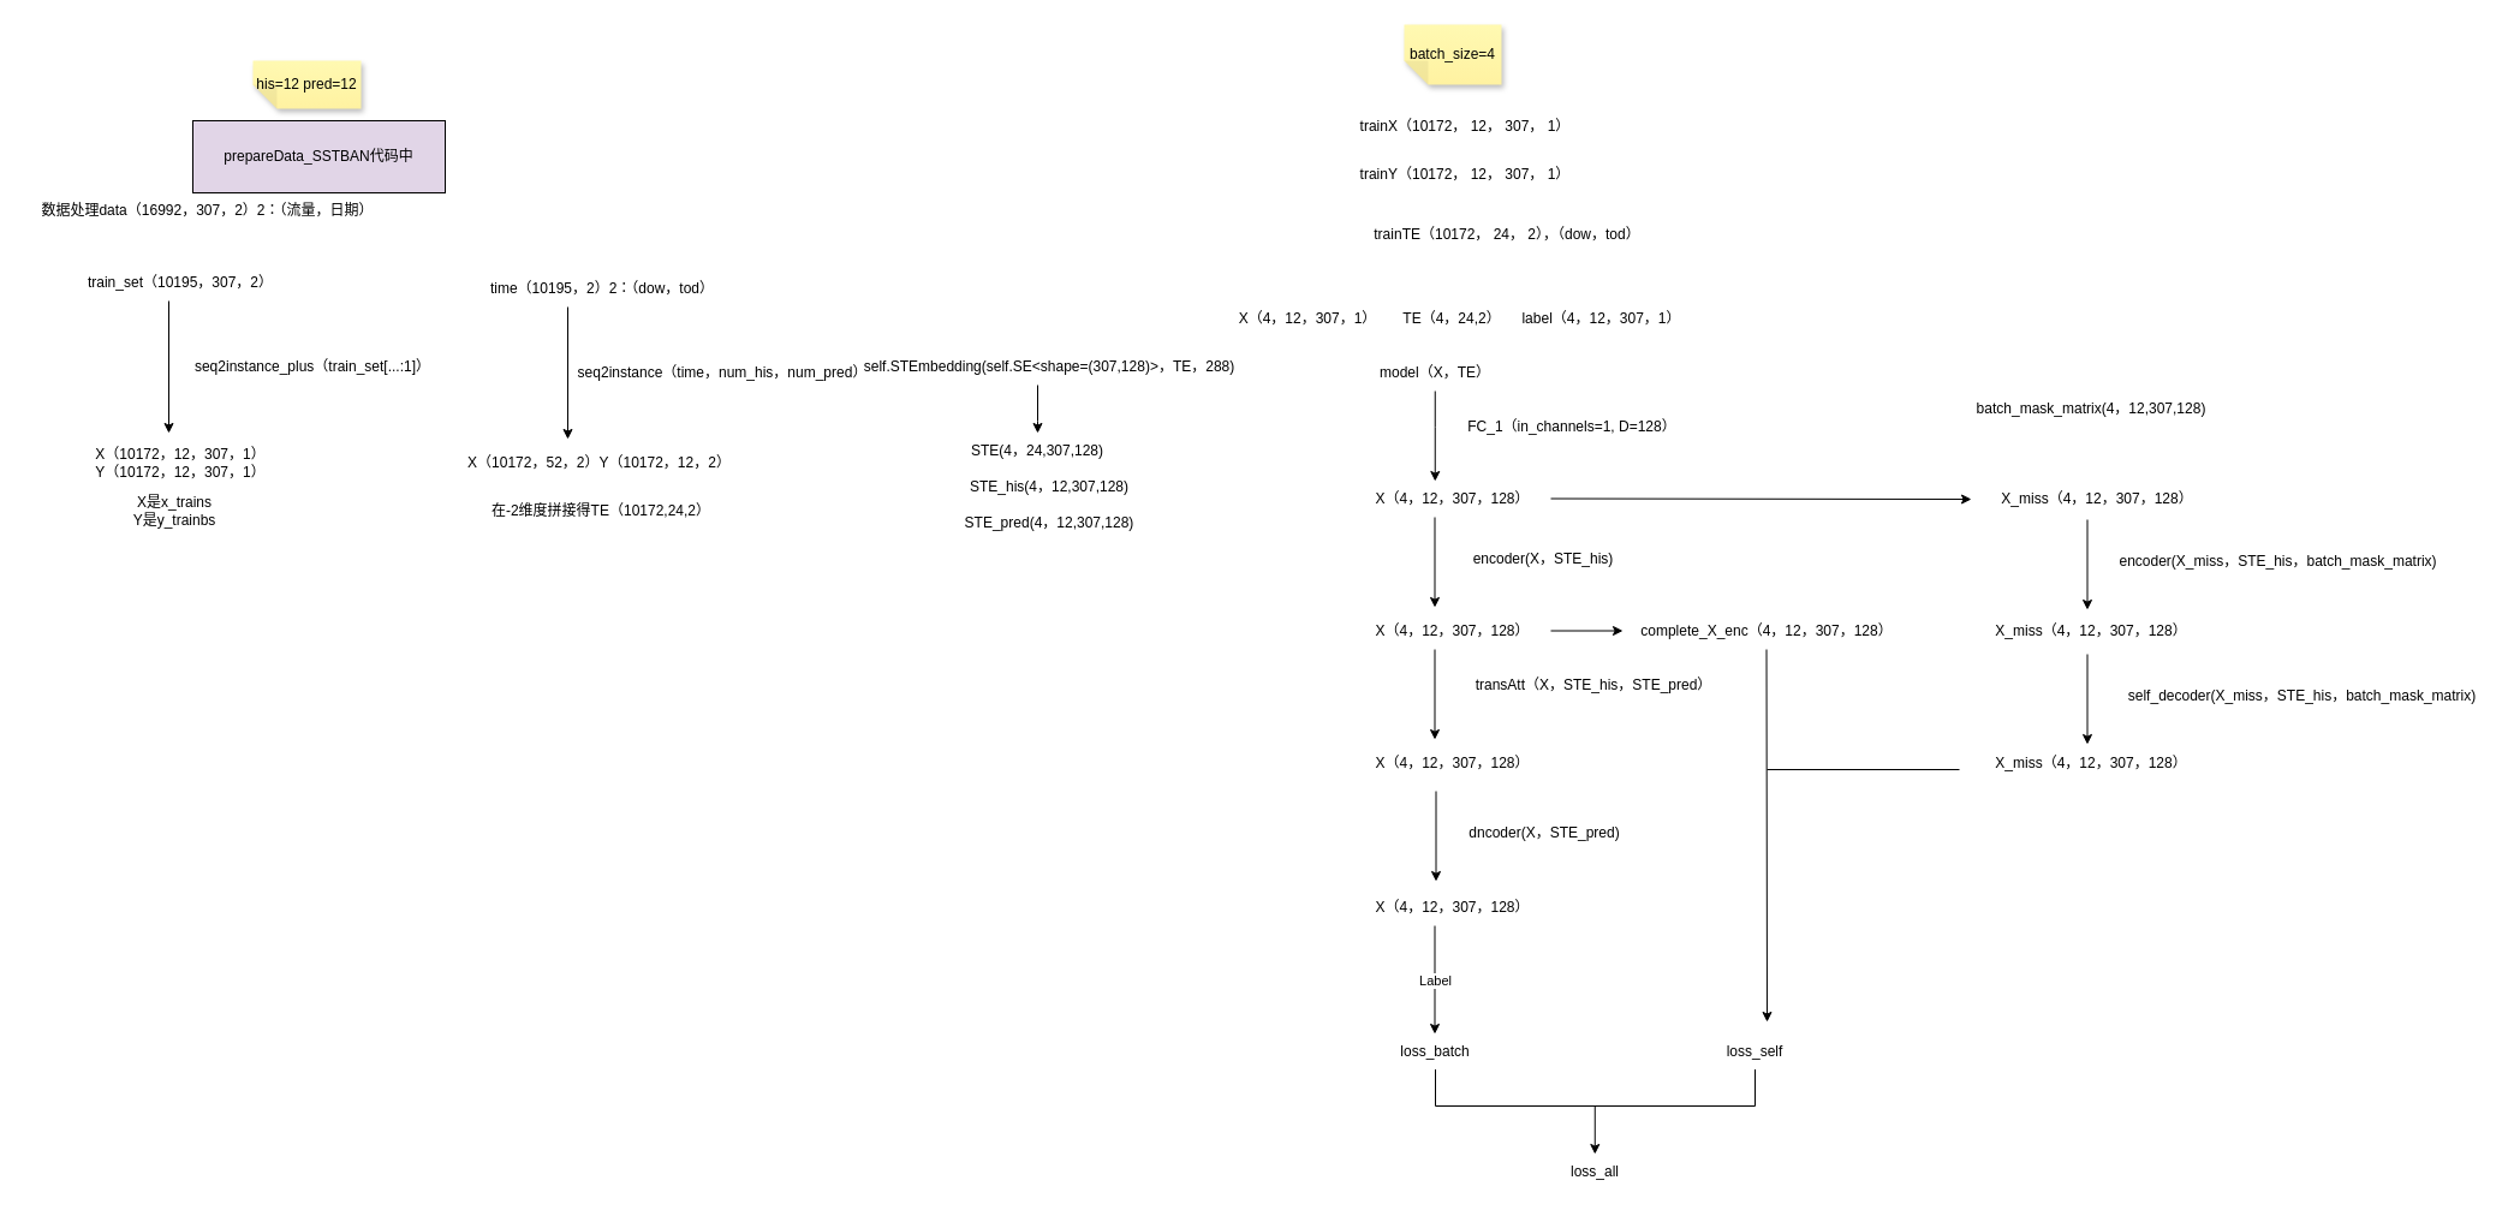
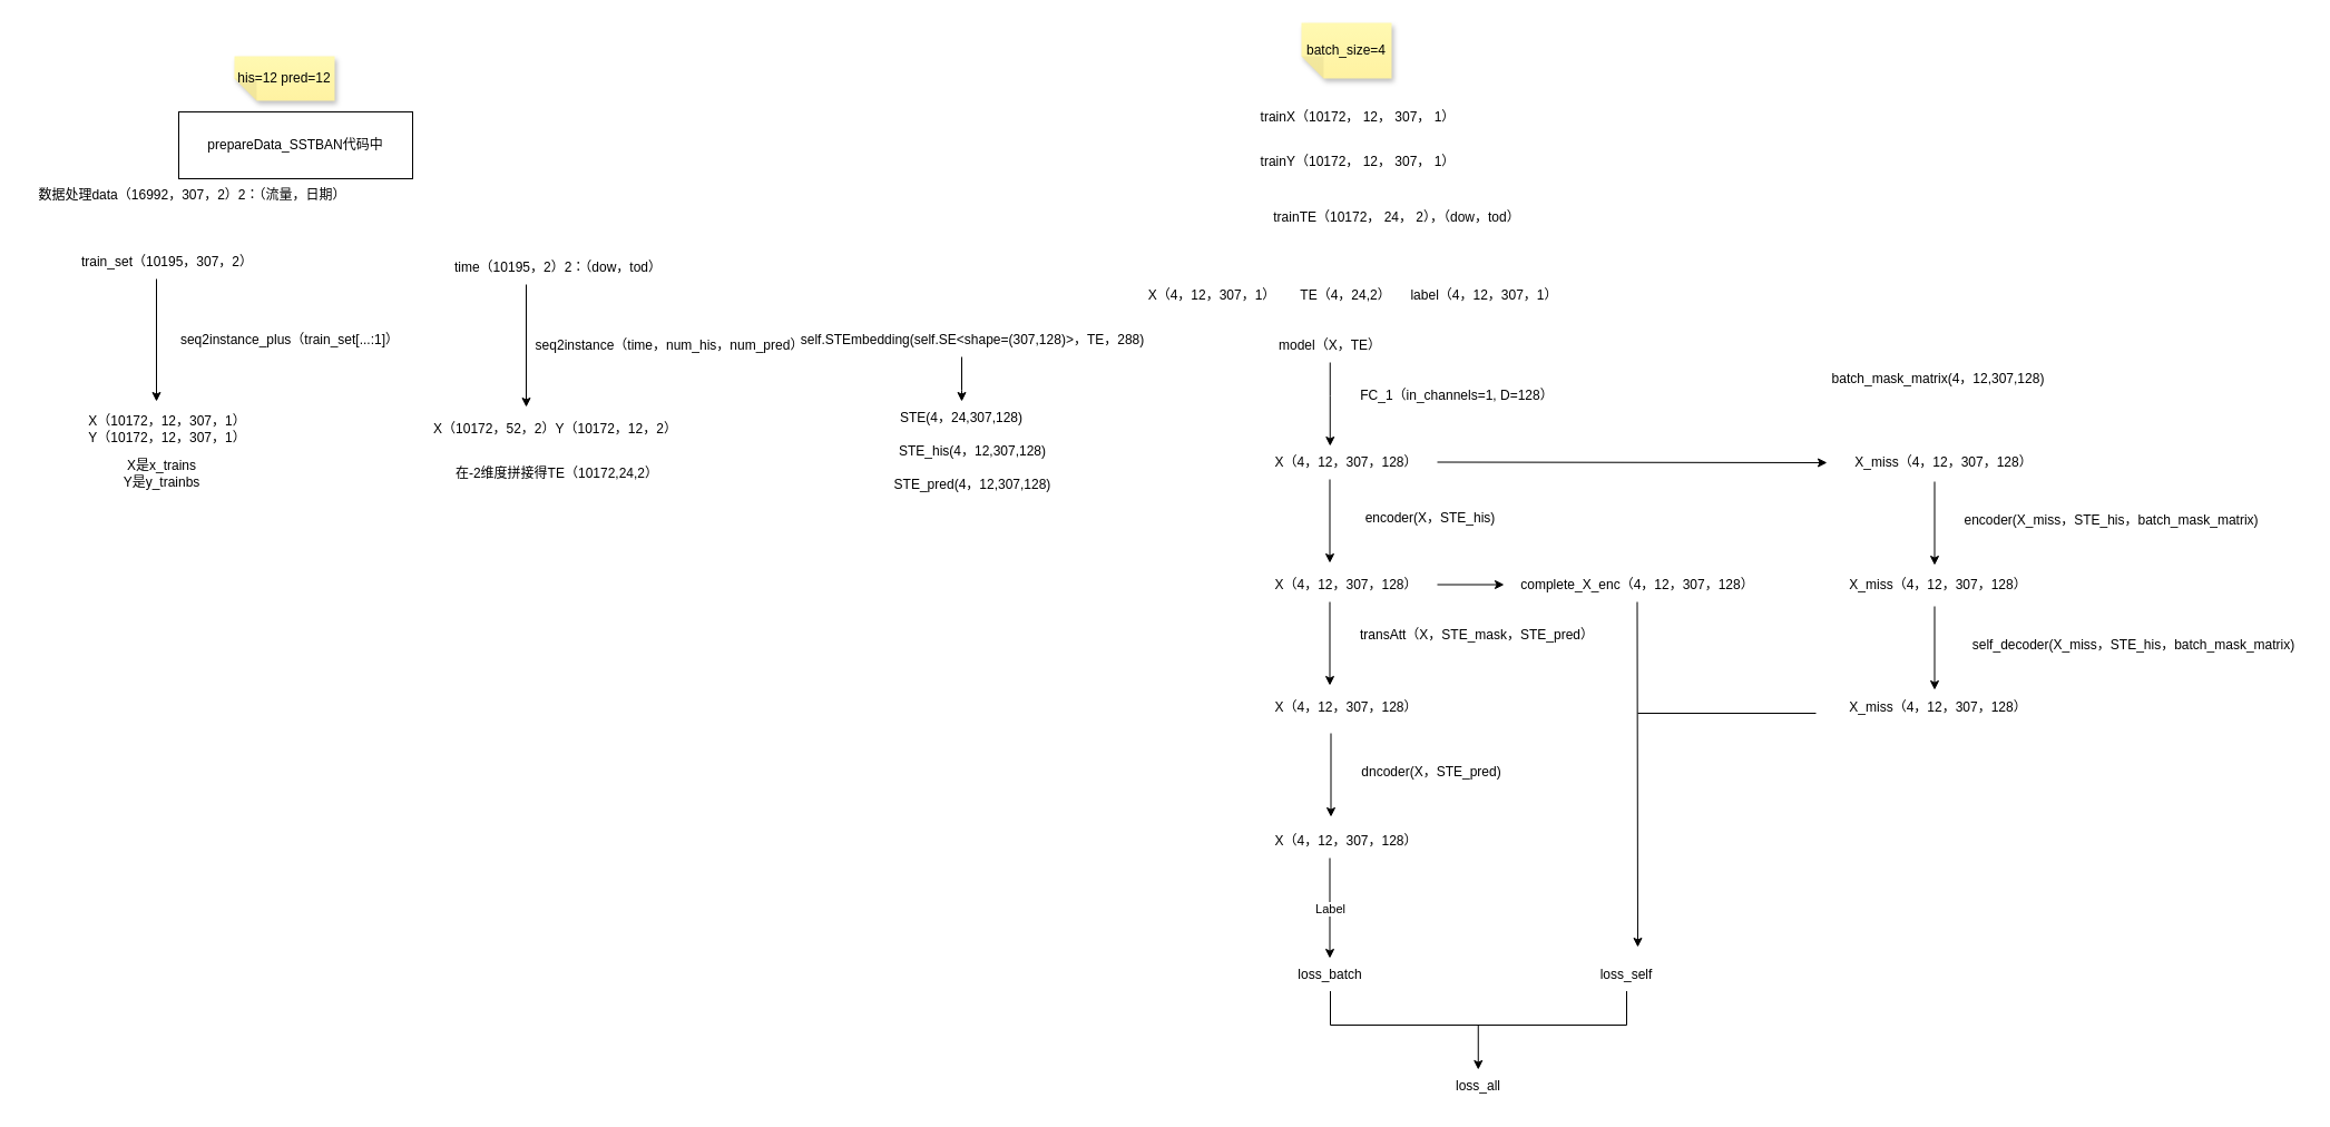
- <mxCell id="59" value="prepareData_SSTBAN代码中" style="rounded=0;whiteSpace=wrap;html=1;fillColor=#e1d5e7;" vertex="1" parent="1"><mxGeometry x="160" y="100" width="210" height="60" as="geometry" /></mxCell>
+ <mxCell id="59" value="prepareData_SSTBAN代码中" style="rounded=0;whiteSpace=wrap;html=1;" vertex="1" parent="1"><mxGeometry x="160" y="100" width="210" height="60" as="geometry" /></mxCell>
- <mxCell id="39" value="transAtt（X，STE_his，STE_pred）" style="text;strokeColor=none;align=center;fillColor=none;html=1;verticalAlign=middle;whiteSpace=wrap;rounded=0;" parent="1" vertex="1"><mxGeometry x="1208" y="555" width="236" height="30" as="geometry" /></mxCell>
+ <mxCell id="39" value="transAtt（X，STE_mask，STE_pred）" style="text;strokeColor=none;align=center;fillColor=none;html=1;verticalAlign=middle;whiteSpace=wrap;rounded=0;" parent="1" vertex="1"><mxGeometry x="1208" y="555" width="236" height="30" as="geometry" /></mxCell>
